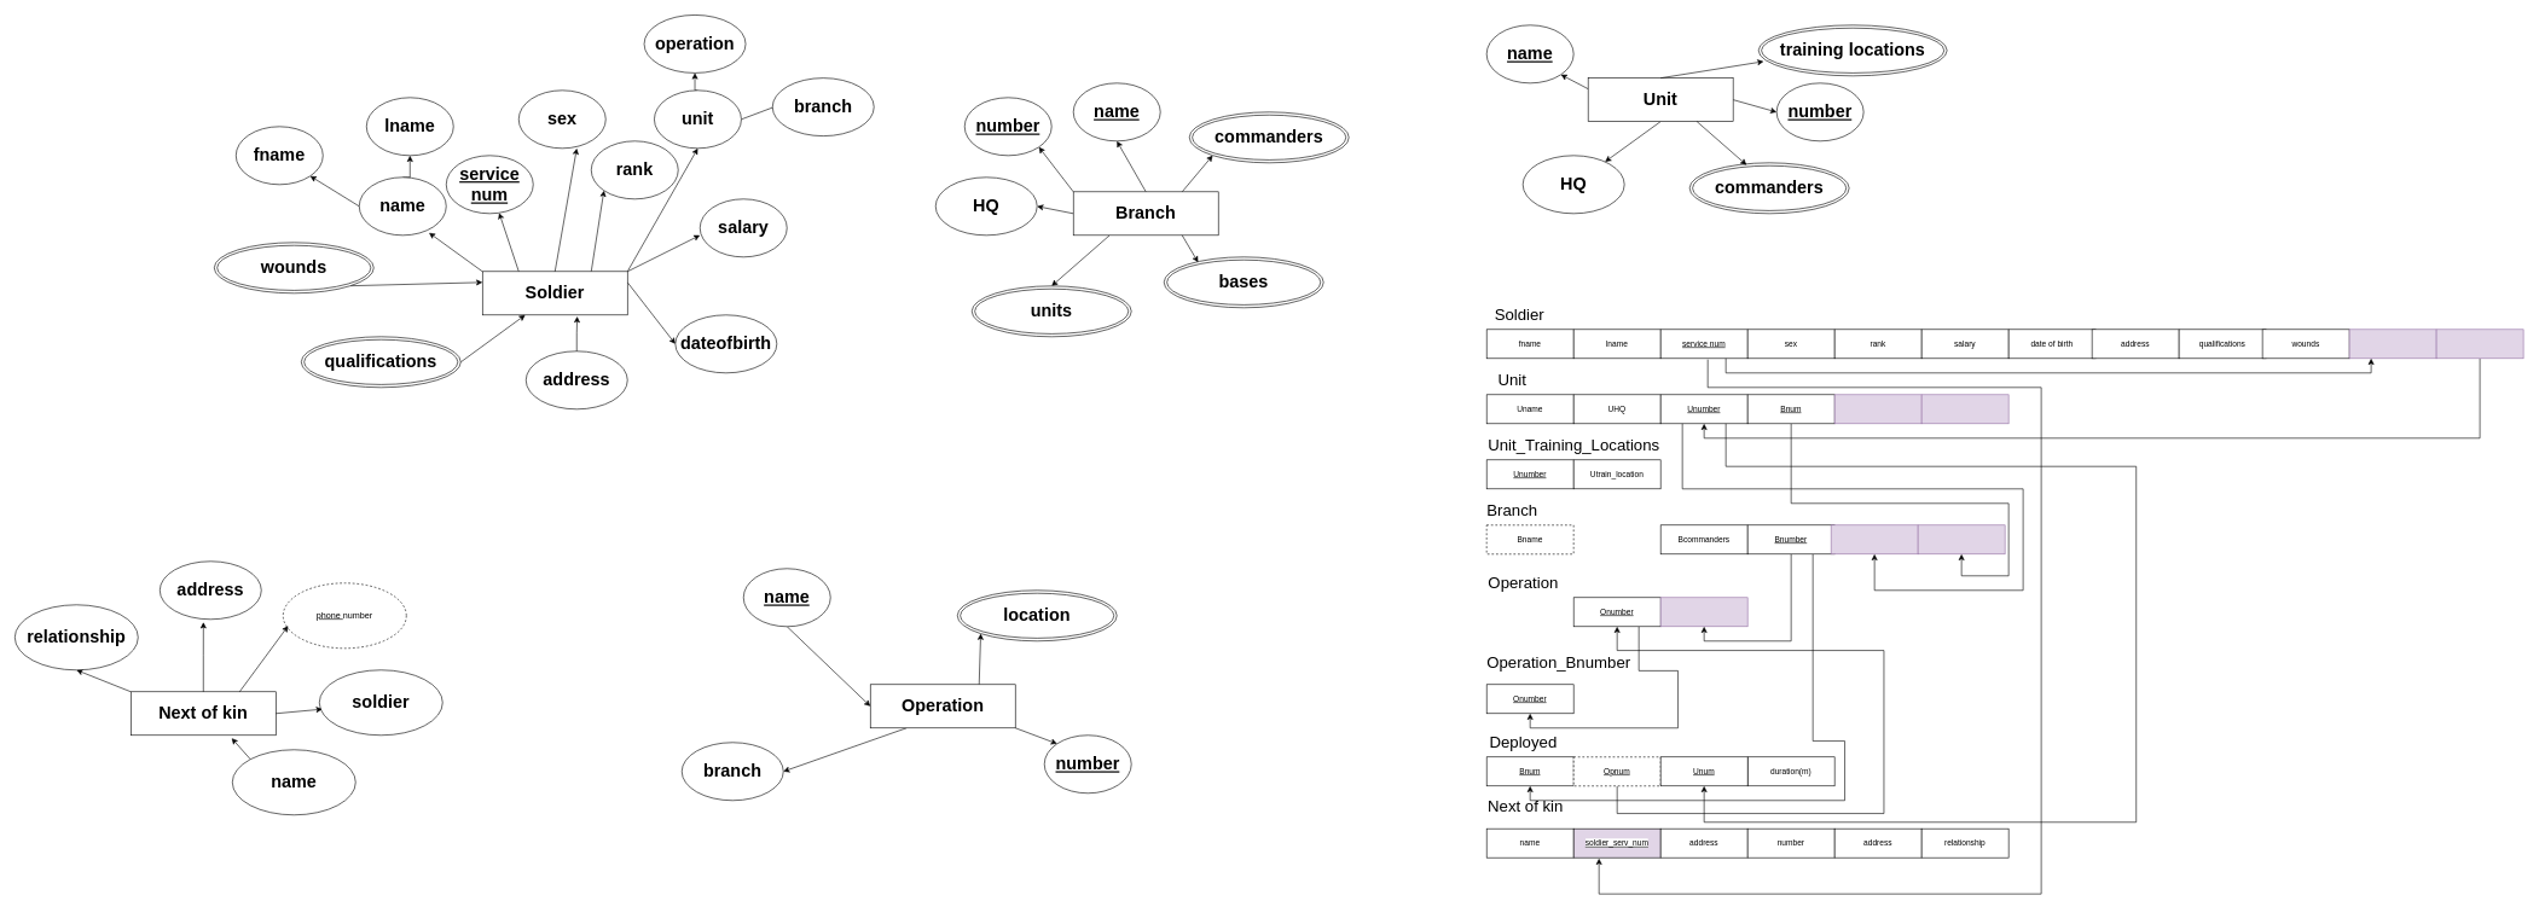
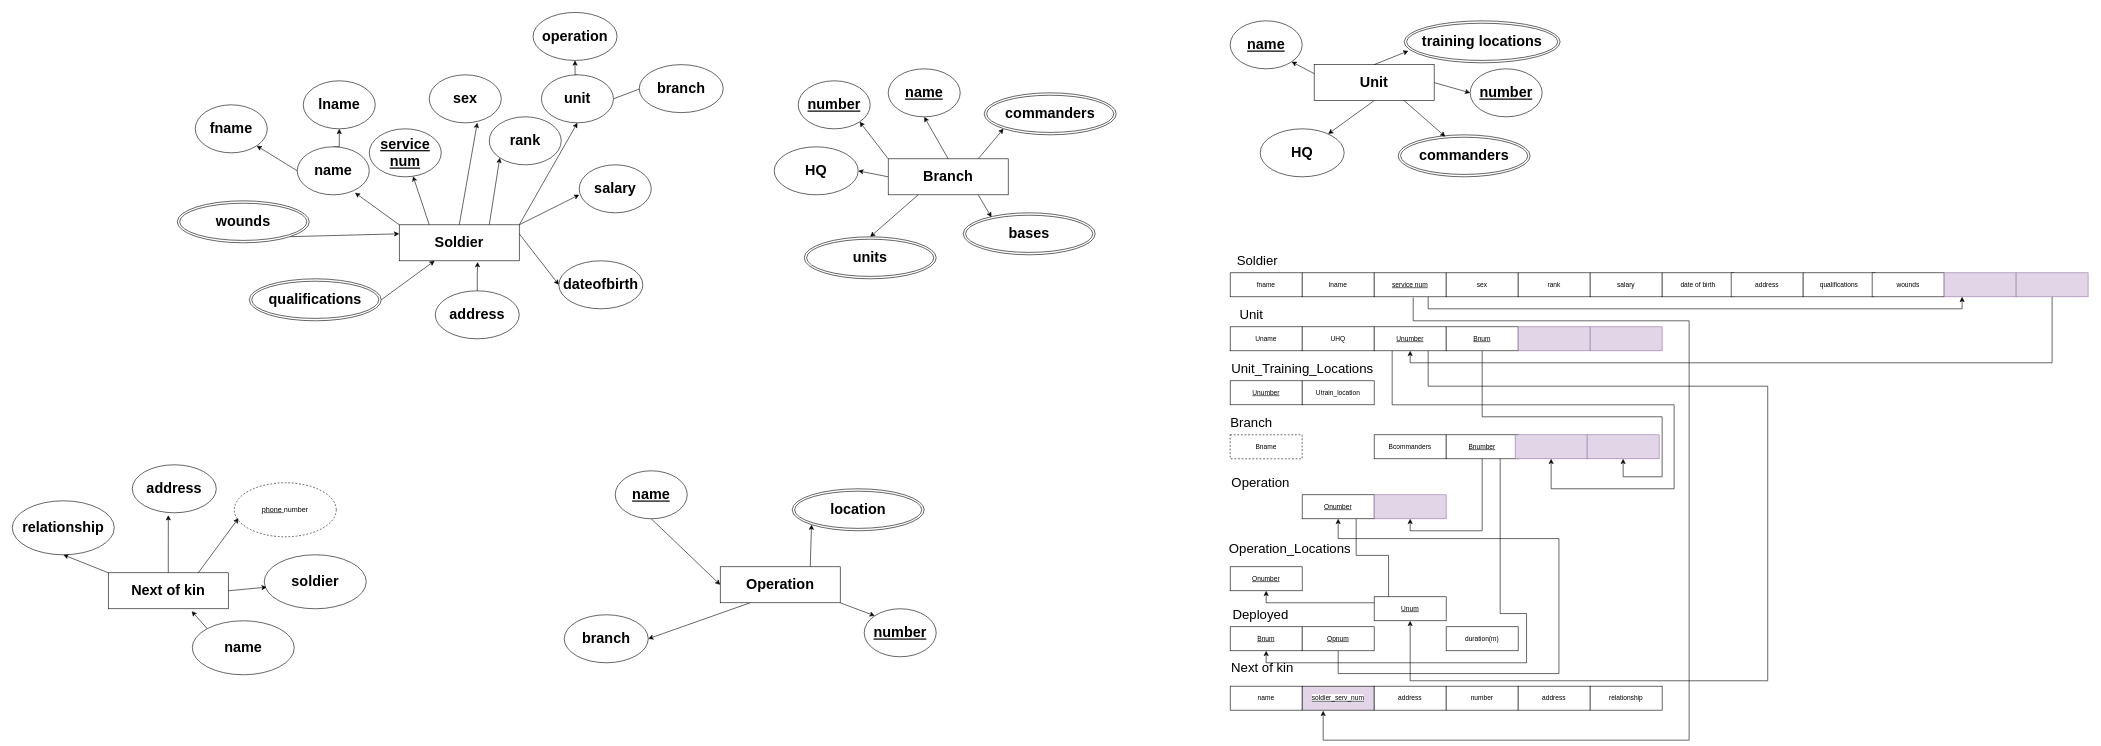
- <mxCell id="68" value="&lt;h1&gt;training locations&lt;br&gt;&lt;/h1&gt;" style="ellipse;shape=doubleEllipse;whiteSpace=wrap;html=1;" parent="1" vertex="1"><mxGeometry x="2425" y="34" width="260" height="70" as="geometry" /></mxCell>
+ <mxCell id="68" value="&lt;h1&gt;training locations&lt;br&gt;&lt;/h1&gt;" style="ellipse;shape=doubleEllipse;whiteSpace=wrap;html=1;" parent="1" vertex="1"><mxGeometry x="2340" y="34" width="260" height="70" as="geometry" /></mxCell>
- <mxCell id="123" value="&amp;nbsp;&amp;nbsp;&amp;nbsp;&amp;nbsp;&amp;nbsp;&amp;nbsp;&amp;nbsp;&amp;nbsp;&amp;nbsp;&amp;nbsp;&amp;nbsp;&amp;nbsp;&amp;nbsp;&amp;nbsp;&amp;nbsp;&amp;nbsp;&amp;nbsp;&amp;nbsp;&amp;nbsp;&amp;nbsp; Operation_Bnumber" style="text;html=1;align=center;verticalAlign=middle;resizable=0;points=[];autosize=1;strokeColor=none;fillColor=none;fontFamily=Helvetica;fontSize=22;fontColor=default;labelBackgroundColor=default;" vertex="1" parent="107"><mxGeometry x="-140" y="120" width="350" height="40" as="geometry" /></mxCell>
+ <mxCell id="123" value="&amp;nbsp;&amp;nbsp;&amp;nbsp;&amp;nbsp;&amp;nbsp;&amp;nbsp;&amp;nbsp;&amp;nbsp;&amp;nbsp;&amp;nbsp;&amp;nbsp;&amp;nbsp;&amp;nbsp;&amp;nbsp;&amp;nbsp;&amp;nbsp;&amp;nbsp;&amp;nbsp;&amp;nbsp;&amp;nbsp; Operation_Locations" style="text;html=1;align=center;verticalAlign=middle;resizable=0;points=[];autosize=1;strokeColor=none;fillColor=none;fontFamily=Helvetica;fontSize=22;fontColor=default;labelBackgroundColor=default;" vertex="1" parent="107"><mxGeometry x="-140" y="120" width="350" height="40" as="geometry" /></mxCell>
- <mxCell id="119" value="&lt;u&gt;Opnum&lt;/u&gt;" style="rounded=0;whiteSpace=wrap;html=1;fontFamily=Helvetica;fontSize=11;fontColor=default;labelBackgroundColor=default;dashed=1;" parent="107" vertex="1"><mxGeometry x="120" y="270" width="120" height="40" as="geometry" /></mxCell>
+ <mxCell id="119" value="&lt;u&gt;Opnum&lt;/u&gt;" style="rounded=0;whiteSpace=wrap;html=1;fontFamily=Helvetica;fontSize=11;fontColor=default;labelBackgroundColor=default;" parent="107" vertex="1"><mxGeometry x="120" y="270" width="120" height="40" as="geometry" /></mxCell>
- <mxCell id="126" value="&lt;u&gt;Unum&lt;br&gt;&lt;/u&gt;" style="rounded=0;whiteSpace=wrap;html=1;fontFamily=Helvetica;fontSize=11;fontColor=default;labelBackgroundColor=default;" vertex="1" parent="107"><mxGeometry x="240" y="270" width="120" height="40" as="geometry" /></mxCell>
+ <mxCell id="126" value="&lt;u&gt;Unum&lt;br&gt;&lt;/u&gt;" style="rounded=0;whiteSpace=wrap;html=1;fontFamily=Helvetica;fontSize=11;fontColor=default;labelBackgroundColor=default;" vertex="1" parent="107"><mxGeometry x="240" y="220" width="120" height="40" as="geometry" /></mxCell>
